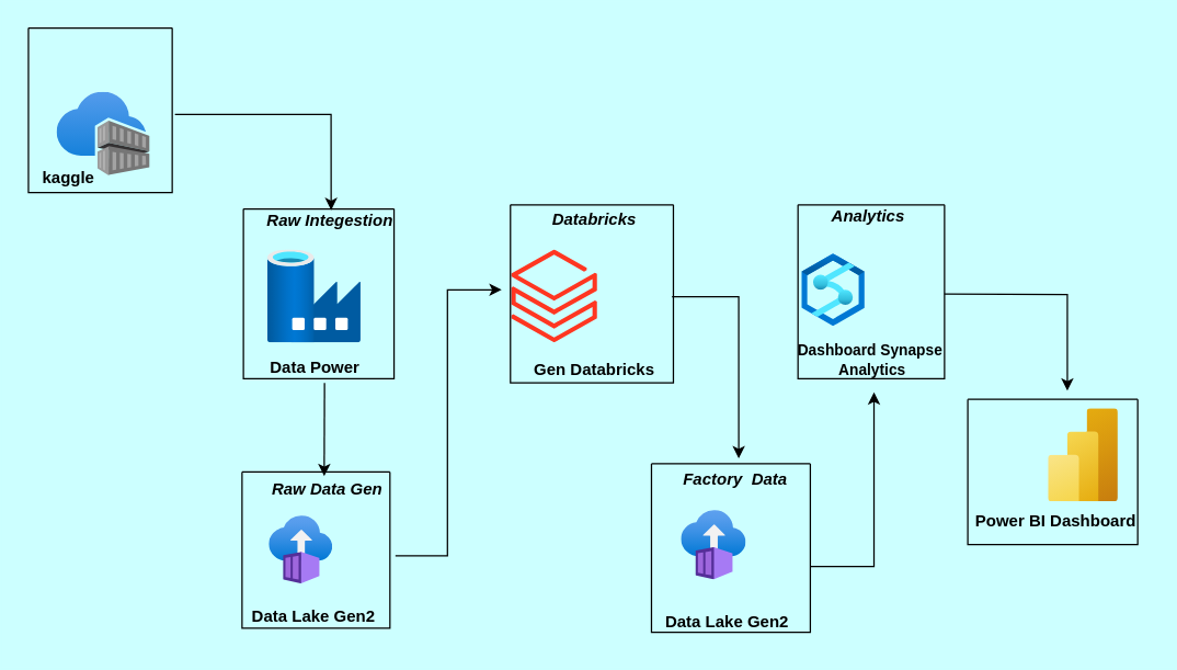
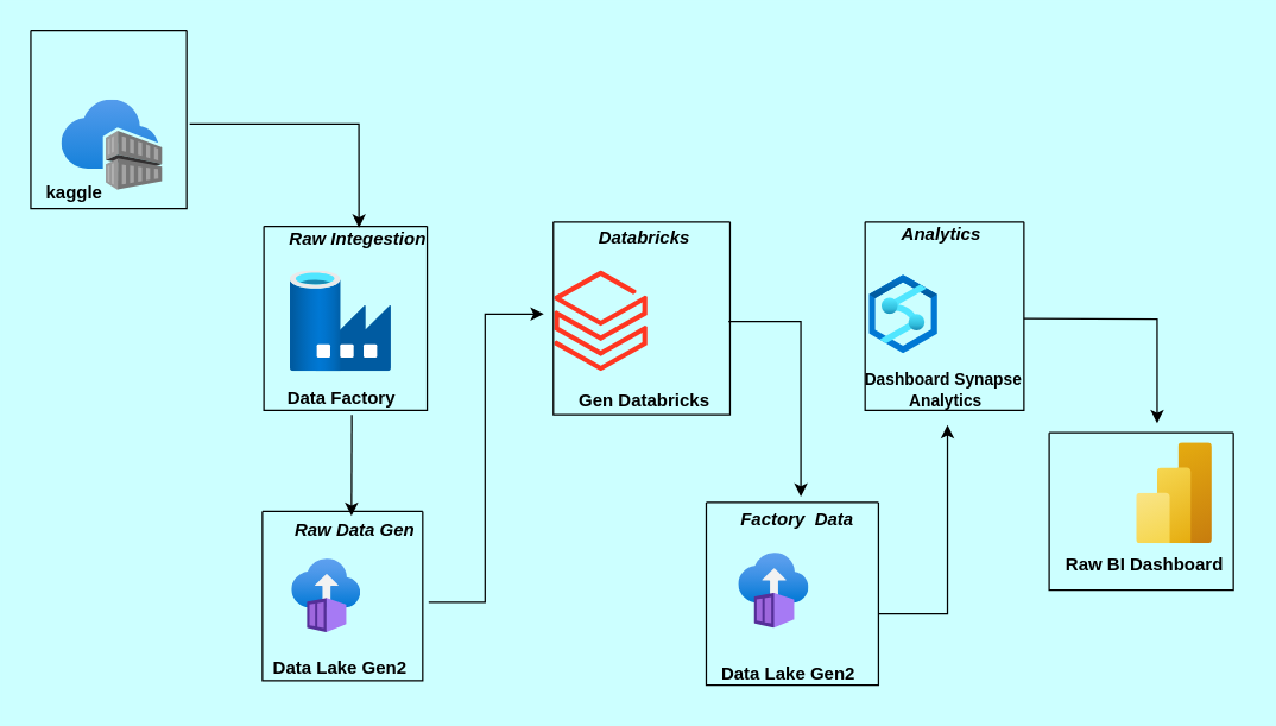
- <mxCell id="13" value="&lt;b&gt;Data Power&lt;/b&gt;" style="text;html=1;align=center;verticalAlign=middle;resizable=0;points=[];autosize=1;strokeColor=none;fillColor=none;" vertex="1" parent="1"><mxGeometry x="183" y="255" width="91" height="26" as="geometry" /></mxCell>
+ <mxCell id="13" value="&lt;b&gt;Data Factory&lt;/b&gt;" style="text;html=1;align=center;verticalAlign=middle;resizable=0;points=[];autosize=1;strokeColor=none;fillColor=none;" vertex="1" parent="1"><mxGeometry x="183" y="255" width="91" height="26" as="geometry" /></mxCell>
- <mxCell id="26" value="&lt;b&gt;Power BI Dashboard&lt;/b&gt;" style="text;html=1;align=center;verticalAlign=middle;resizable=0;points=[];autosize=1;strokeColor=none;fillColor=none;" vertex="1" parent="1"><mxGeometry x="702" y="367" width="135" height="26" as="geometry" /></mxCell>
+ <mxCell id="26" value="&lt;b&gt;Raw BI Dashboard&lt;/b&gt;" style="text;html=1;align=center;verticalAlign=middle;resizable=0;points=[];autosize=1;strokeColor=none;fillColor=none;" vertex="1" parent="1"><mxGeometry x="702" y="367" width="135" height="26" as="geometry" /></mxCell>
